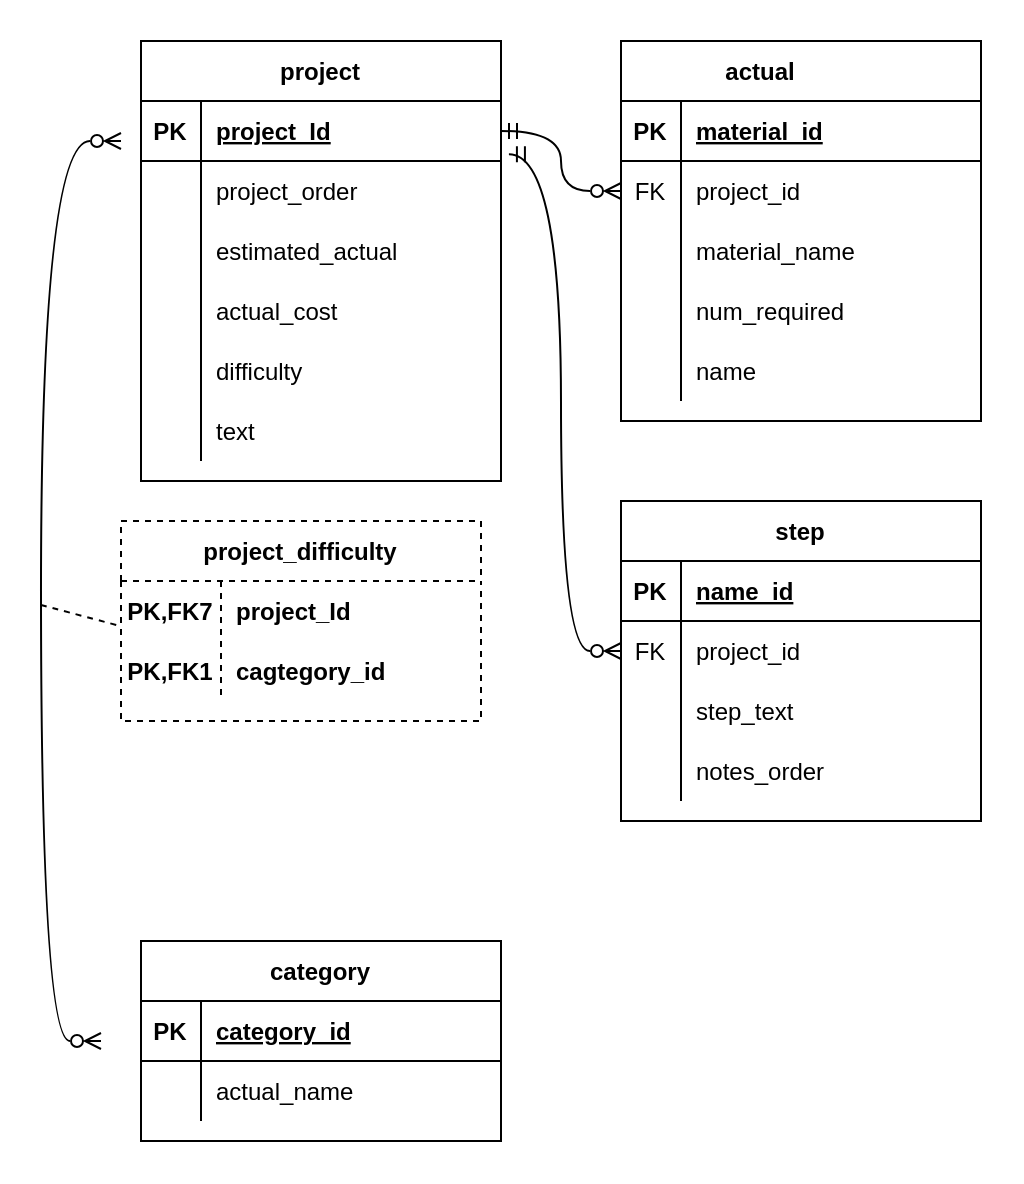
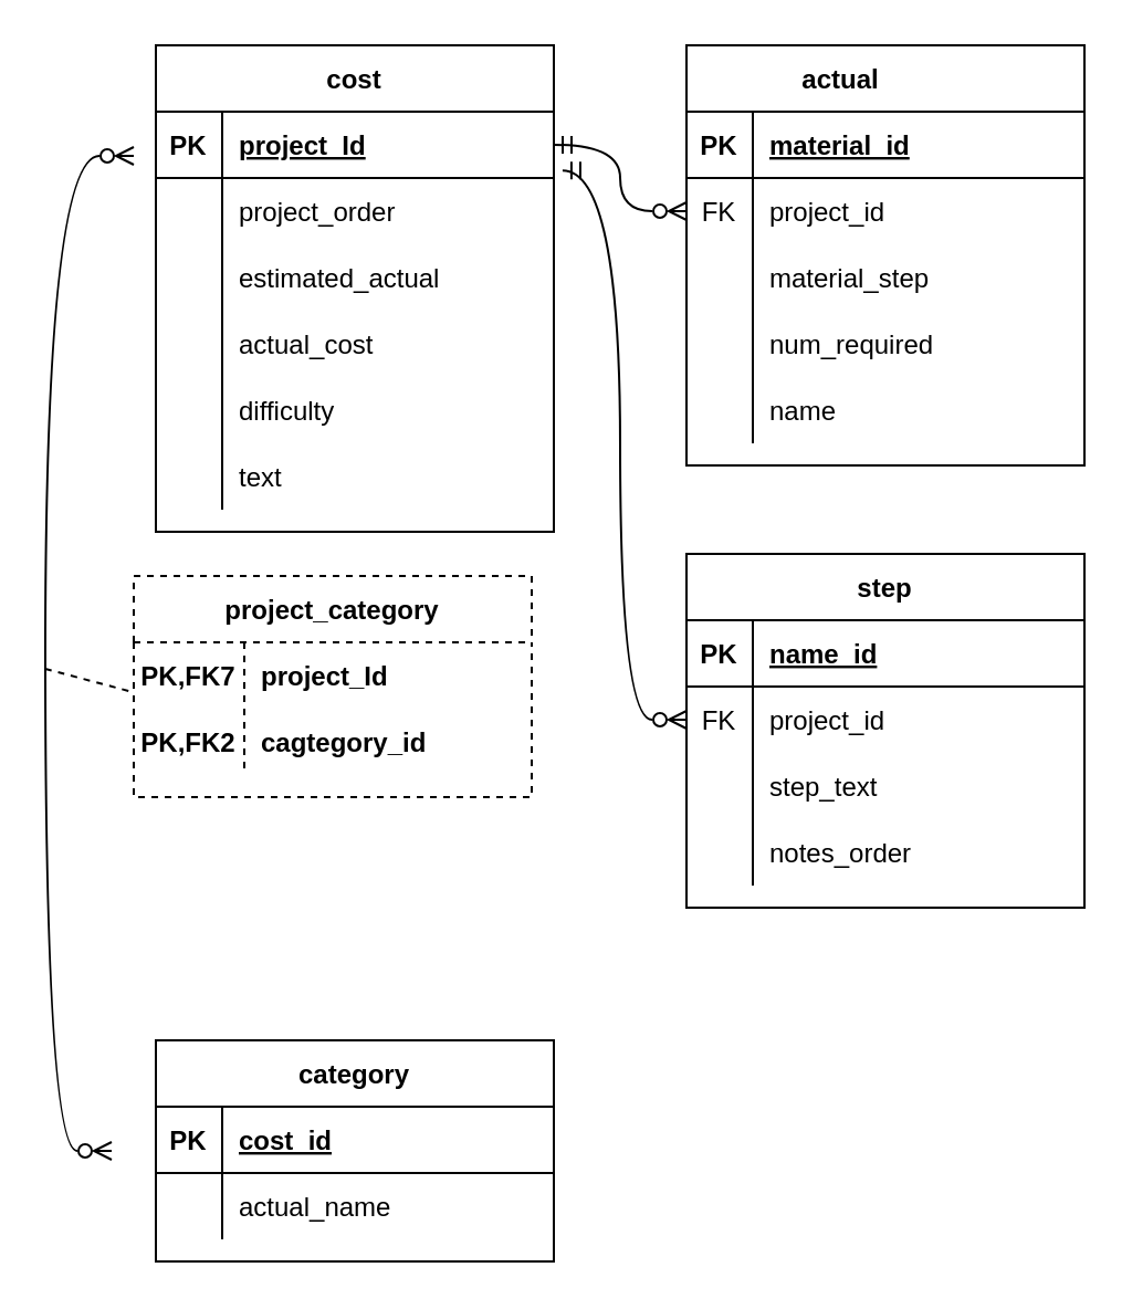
- <mxCell id="2" value="project" style="shape=table;startSize=30;container=1;collapsible=1;childLayout=tableLayout;fixedRows=1;rowLines=0;fontStyle=1;align=center;resizeLast=1;" parent="1" vertex="1"><mxGeometry x="70" y="20" width="180" height="220" as="geometry" /></mxCell>
+ <mxCell id="2" value="cost" style="shape=table;startSize=30;container=1;collapsible=1;childLayout=tableLayout;fixedRows=1;rowLines=0;fontStyle=1;align=center;resizeLast=1;" parent="1" vertex="1"><mxGeometry x="70" y="20" width="180" height="220" as="geometry" /></mxCell>
- <mxCell id="30" value="material_name" style="shape=partialRectangle;connectable=0;fillColor=none;top=0;left=0;bottom=0;right=0;align=left;spacingLeft=6;overflow=hidden;" parent="28" vertex="1"><mxGeometry x="30" width="150" height="30" as="geometry"><mxRectangle width="150" height="30" as="alternateBounds" /></mxGeometry></mxCell>
+ <mxCell id="30" value="material_step" style="shape=partialRectangle;connectable=0;fillColor=none;top=0;left=0;bottom=0;right=0;align=left;spacingLeft=6;overflow=hidden;" parent="28" vertex="1"><mxGeometry x="30" width="150" height="30" as="geometry"><mxRectangle width="150" height="30" as="alternateBounds" /></mxGeometry></mxCell>
- <mxCell id="59" value="project_difficulty" style="shape=table;startSize=30;container=1;collapsible=1;childLayout=tableLayout;fixedRows=1;rowLines=0;fontStyle=1;align=center;resizeLast=1;dashed=1;" parent="1" vertex="1"><mxGeometry x="60" y="260" width="180" height="100" as="geometry" /></mxCell>
+ <mxCell id="59" value="project_category" style="shape=table;startSize=30;container=1;collapsible=1;childLayout=tableLayout;fixedRows=1;rowLines=0;fontStyle=1;align=center;resizeLast=1;dashed=1;" parent="1" vertex="1"><mxGeometry x="60" y="260" width="180" height="100" as="geometry" /></mxCell>
- <mxCell id="64" value="PK,FK1" style="shape=partialRectangle;connectable=0;fillColor=none;top=0;left=0;bottom=0;right=0;fontStyle=1;overflow=hidden;" parent="63" vertex="1"><mxGeometry width="50" height="30" as="geometry"><mxRectangle width="50" height="30" as="alternateBounds" /></mxGeometry></mxCell>
+ <mxCell id="64" value="PK,FK2" style="shape=partialRectangle;connectable=0;fillColor=none;top=0;left=0;bottom=0;right=0;fontStyle=1;overflow=hidden;" parent="63" vertex="1"><mxGeometry width="50" height="30" as="geometry"><mxRectangle width="50" height="30" as="alternateBounds" /></mxGeometry></mxCell>
- <mxCell id="55" value="category_id" style="shape=partialRectangle;connectable=0;fillColor=none;top=0;left=0;bottom=0;right=0;align=left;spacingLeft=6;fontStyle=5;overflow=hidden;" parent="53" vertex="1"><mxGeometry x="30" width="150" height="30" as="geometry"><mxRectangle width="150" height="30" as="alternateBounds" /></mxGeometry></mxCell>
+ <mxCell id="55" value="cost_id" style="shape=partialRectangle;connectable=0;fillColor=none;top=0;left=0;bottom=0;right=0;align=left;spacingLeft=6;fontStyle=5;overflow=hidden;" parent="53" vertex="1"><mxGeometry x="30" width="150" height="30" as="geometry"><mxRectangle width="150" height="30" as="alternateBounds" /></mxGeometry></mxCell>
